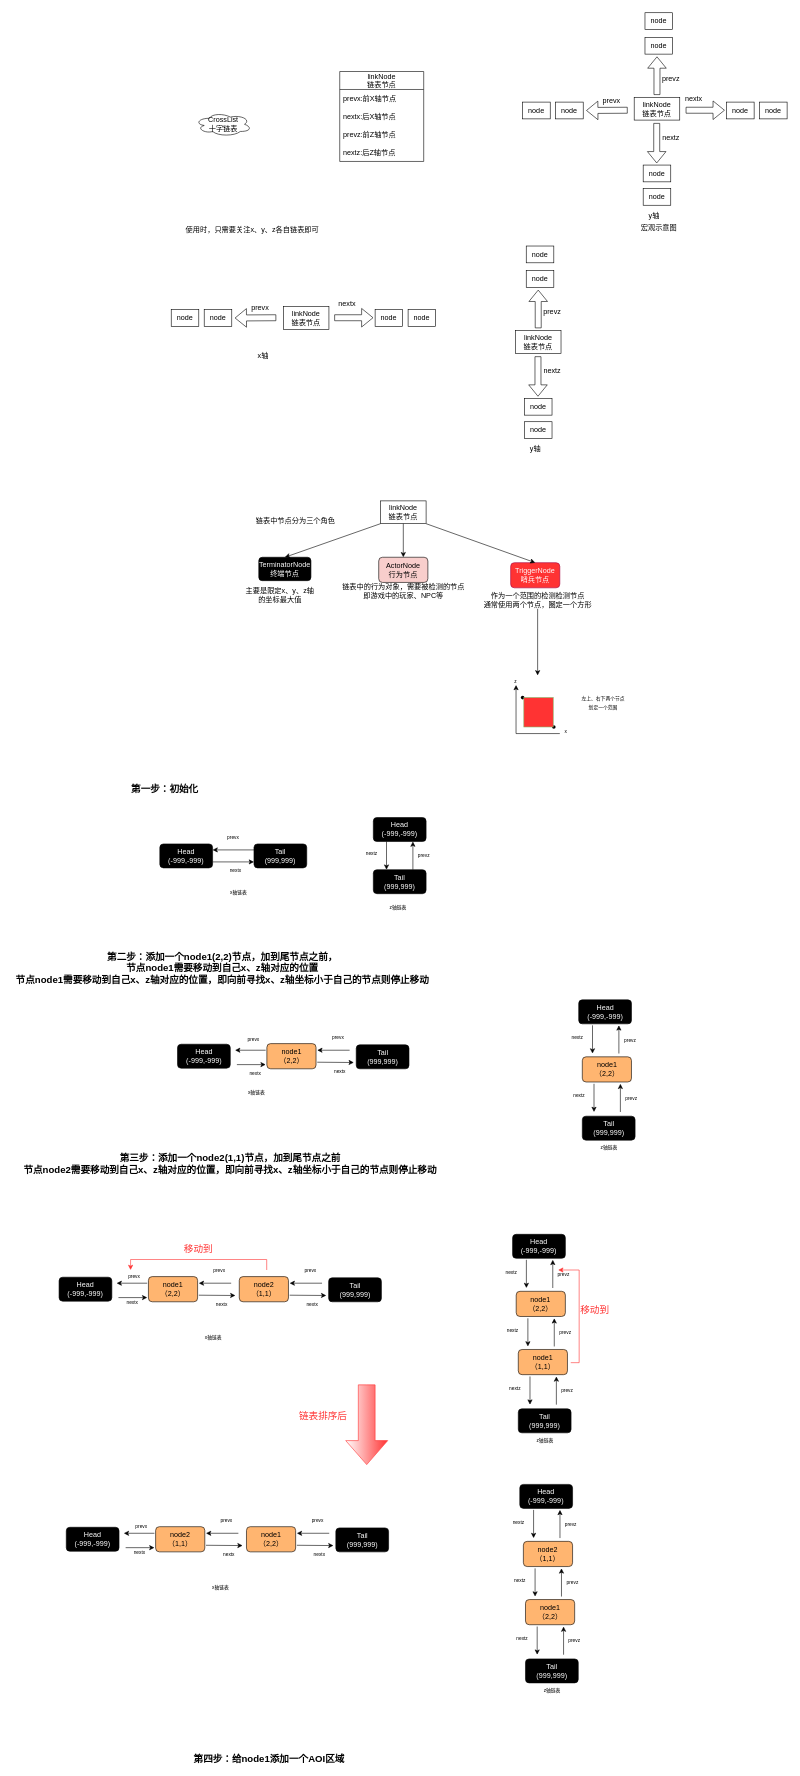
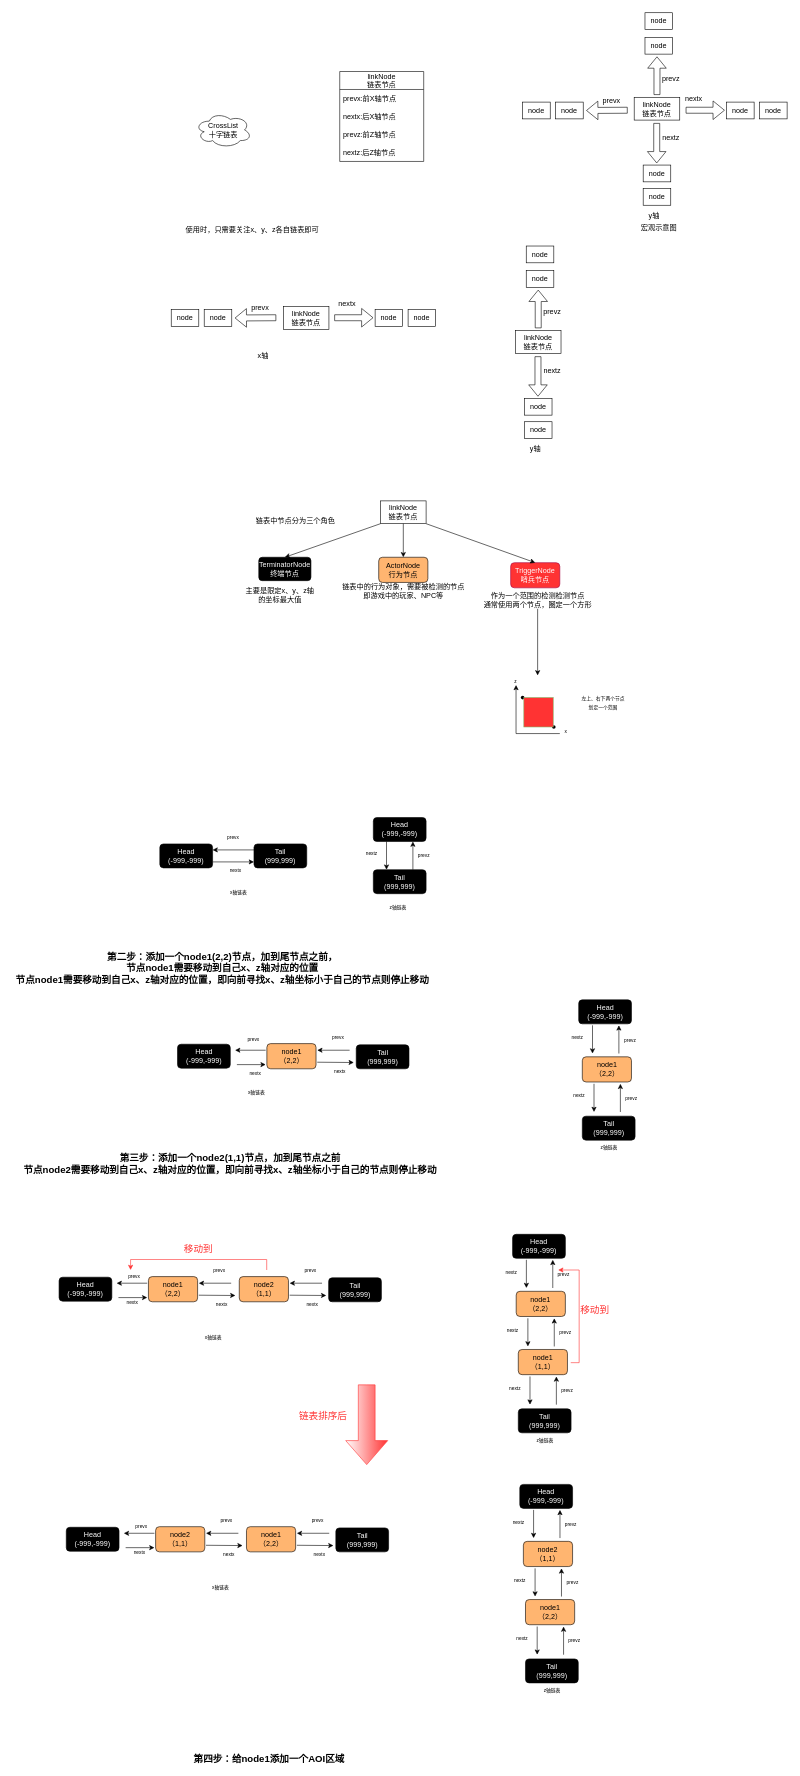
- <mxCell id="2" value="&lt;span&gt;CrossList&lt;/span&gt;&lt;br&gt;&lt;span&gt;十字链表&lt;/span&gt;" style="ellipse;shape=cloud;whiteSpace=wrap;html=1;" vertex="1" parent="1"><mxGeometry x="325" y="186" width="94" height="40" as="geometry" /></mxCell>
+ <mxCell id="2" value="&lt;span&gt;CrossList&lt;/span&gt;&lt;br&gt;&lt;span&gt;十字链表&lt;/span&gt;" style="ellipse;shape=cloud;whiteSpace=wrap;html=1;" vertex="1" parent="1"><mxGeometry x="325" y="186" width="94" height="59" as="geometry" /></mxCell>
- <mxCell id="6" value="ActorNode&lt;br&gt;行为节点" style="rounded=1;whiteSpace=wrap;html=1;fillColor=#f8cecc;" vertex="1" parent="1"><mxGeometry x="631" y="928" width="82" height="42" as="geometry" /></mxCell>
+ <mxCell id="6" value="ActorNode&lt;br&gt;行为节点" style="rounded=1;whiteSpace=wrap;html=1;fillColor=#FFB570;" vertex="1" parent="1"><mxGeometry x="631" y="928" width="82" height="42" as="geometry" /></mxCell>
- <mxCell id="57" value="&lt;font style=&quot;font-size: 16px&quot;&gt;&lt;b&gt;第一步：初始化&lt;/b&gt;&lt;/font&gt;" style="text;html=1;align=center;verticalAlign=middle;resizable=0;points=[];autosize=1;strokeColor=none;fillColor=none;fontSize=8;" vertex="1" parent="1"><mxGeometry x="213" y="1306" width="122" height="15" as="geometry" /></mxCell>
